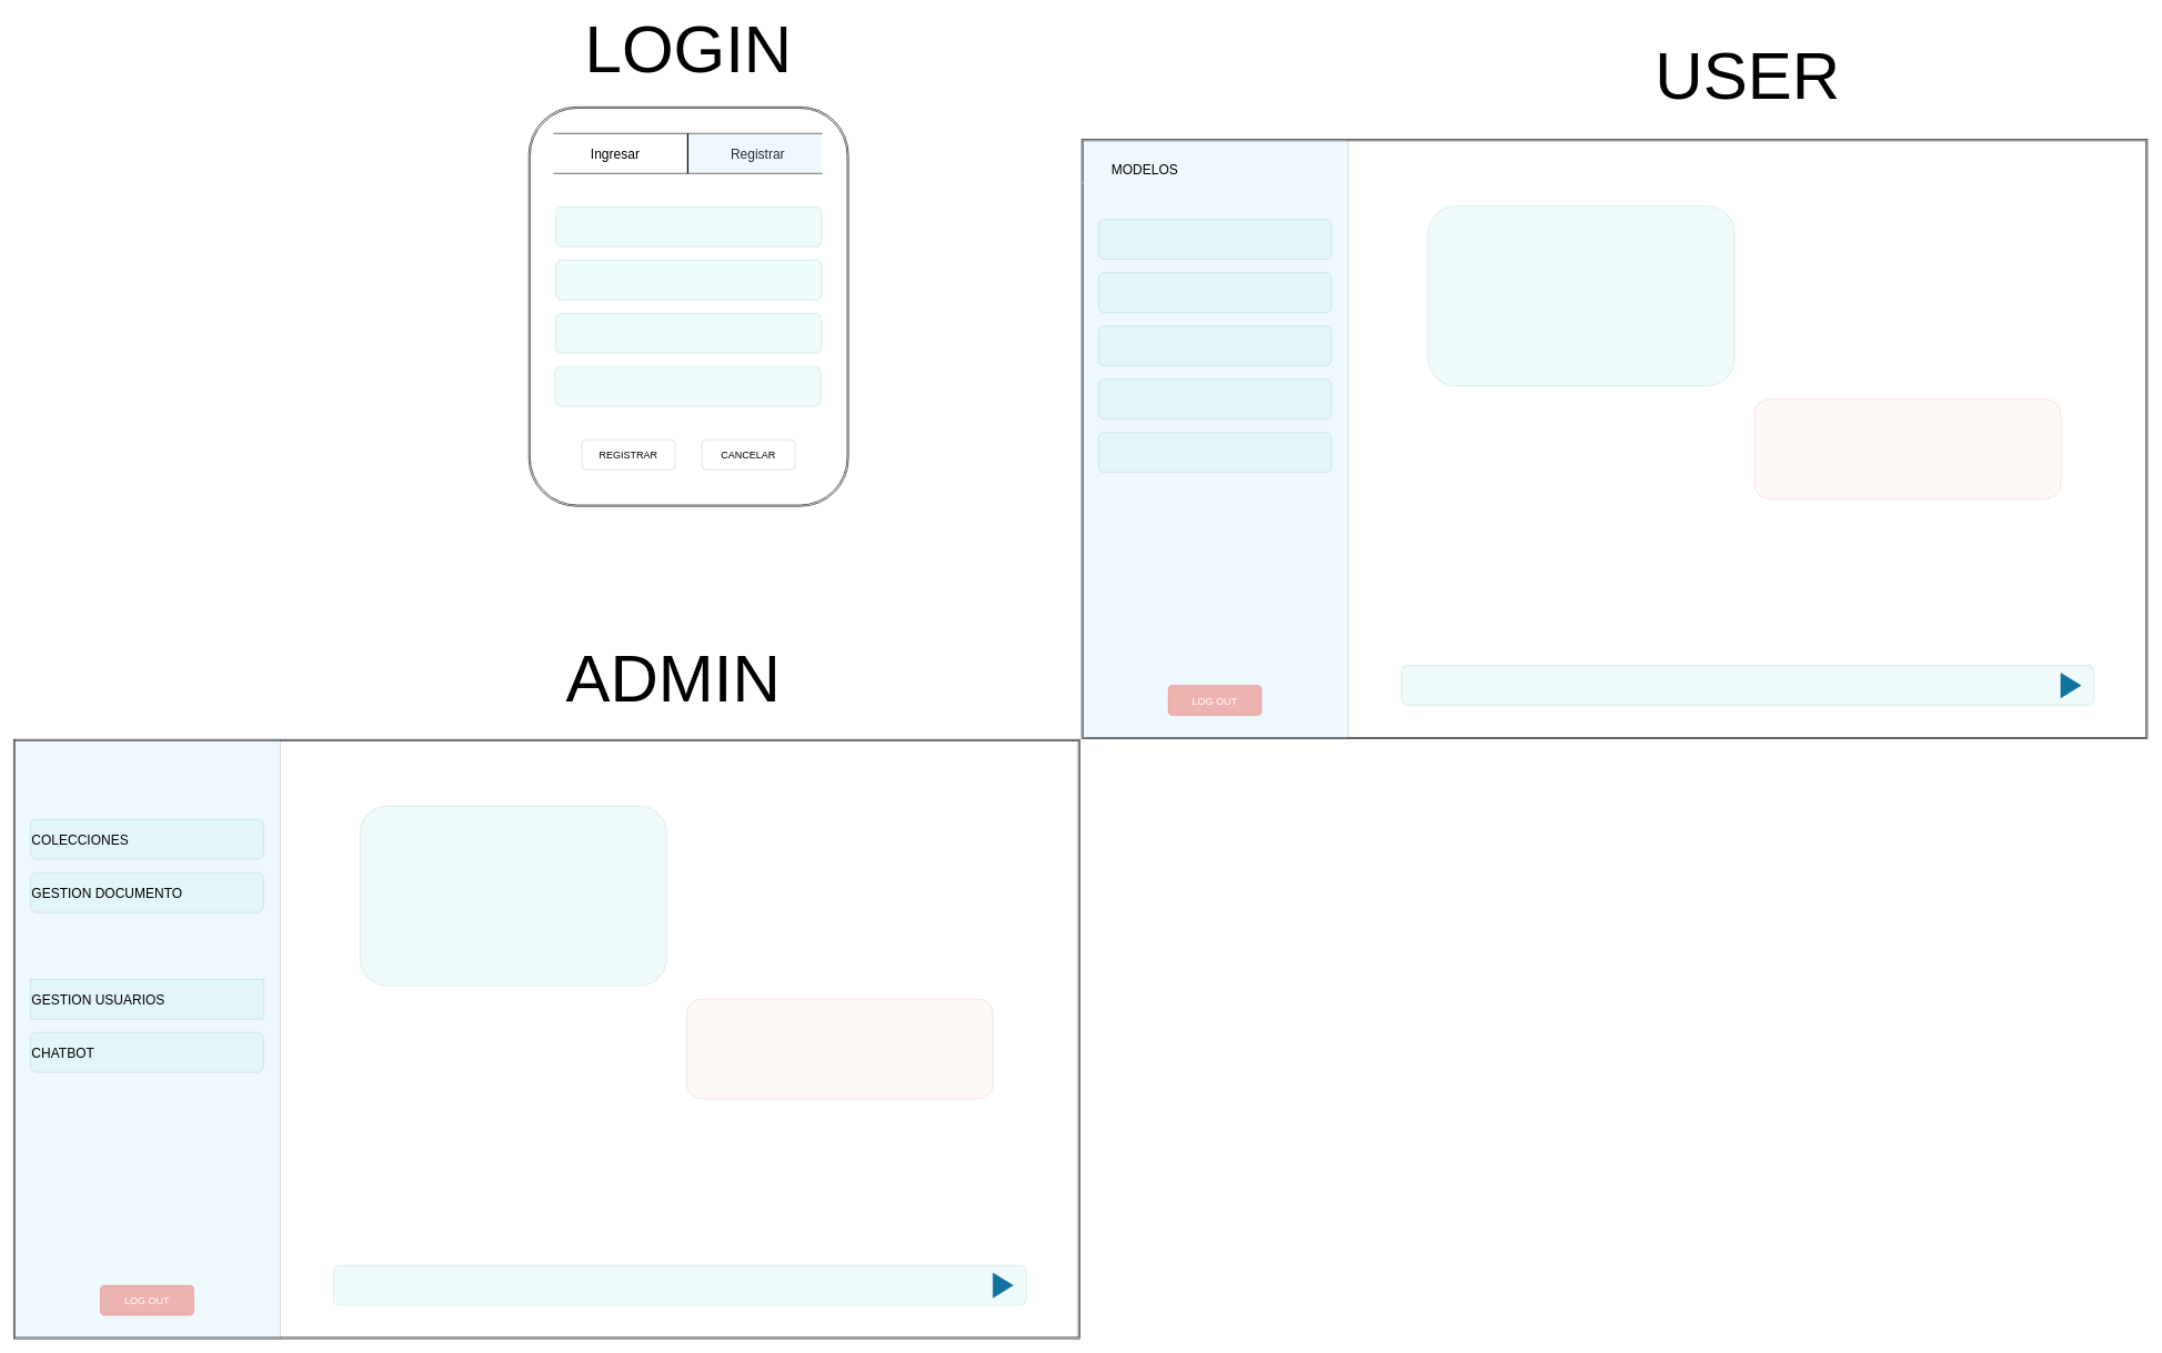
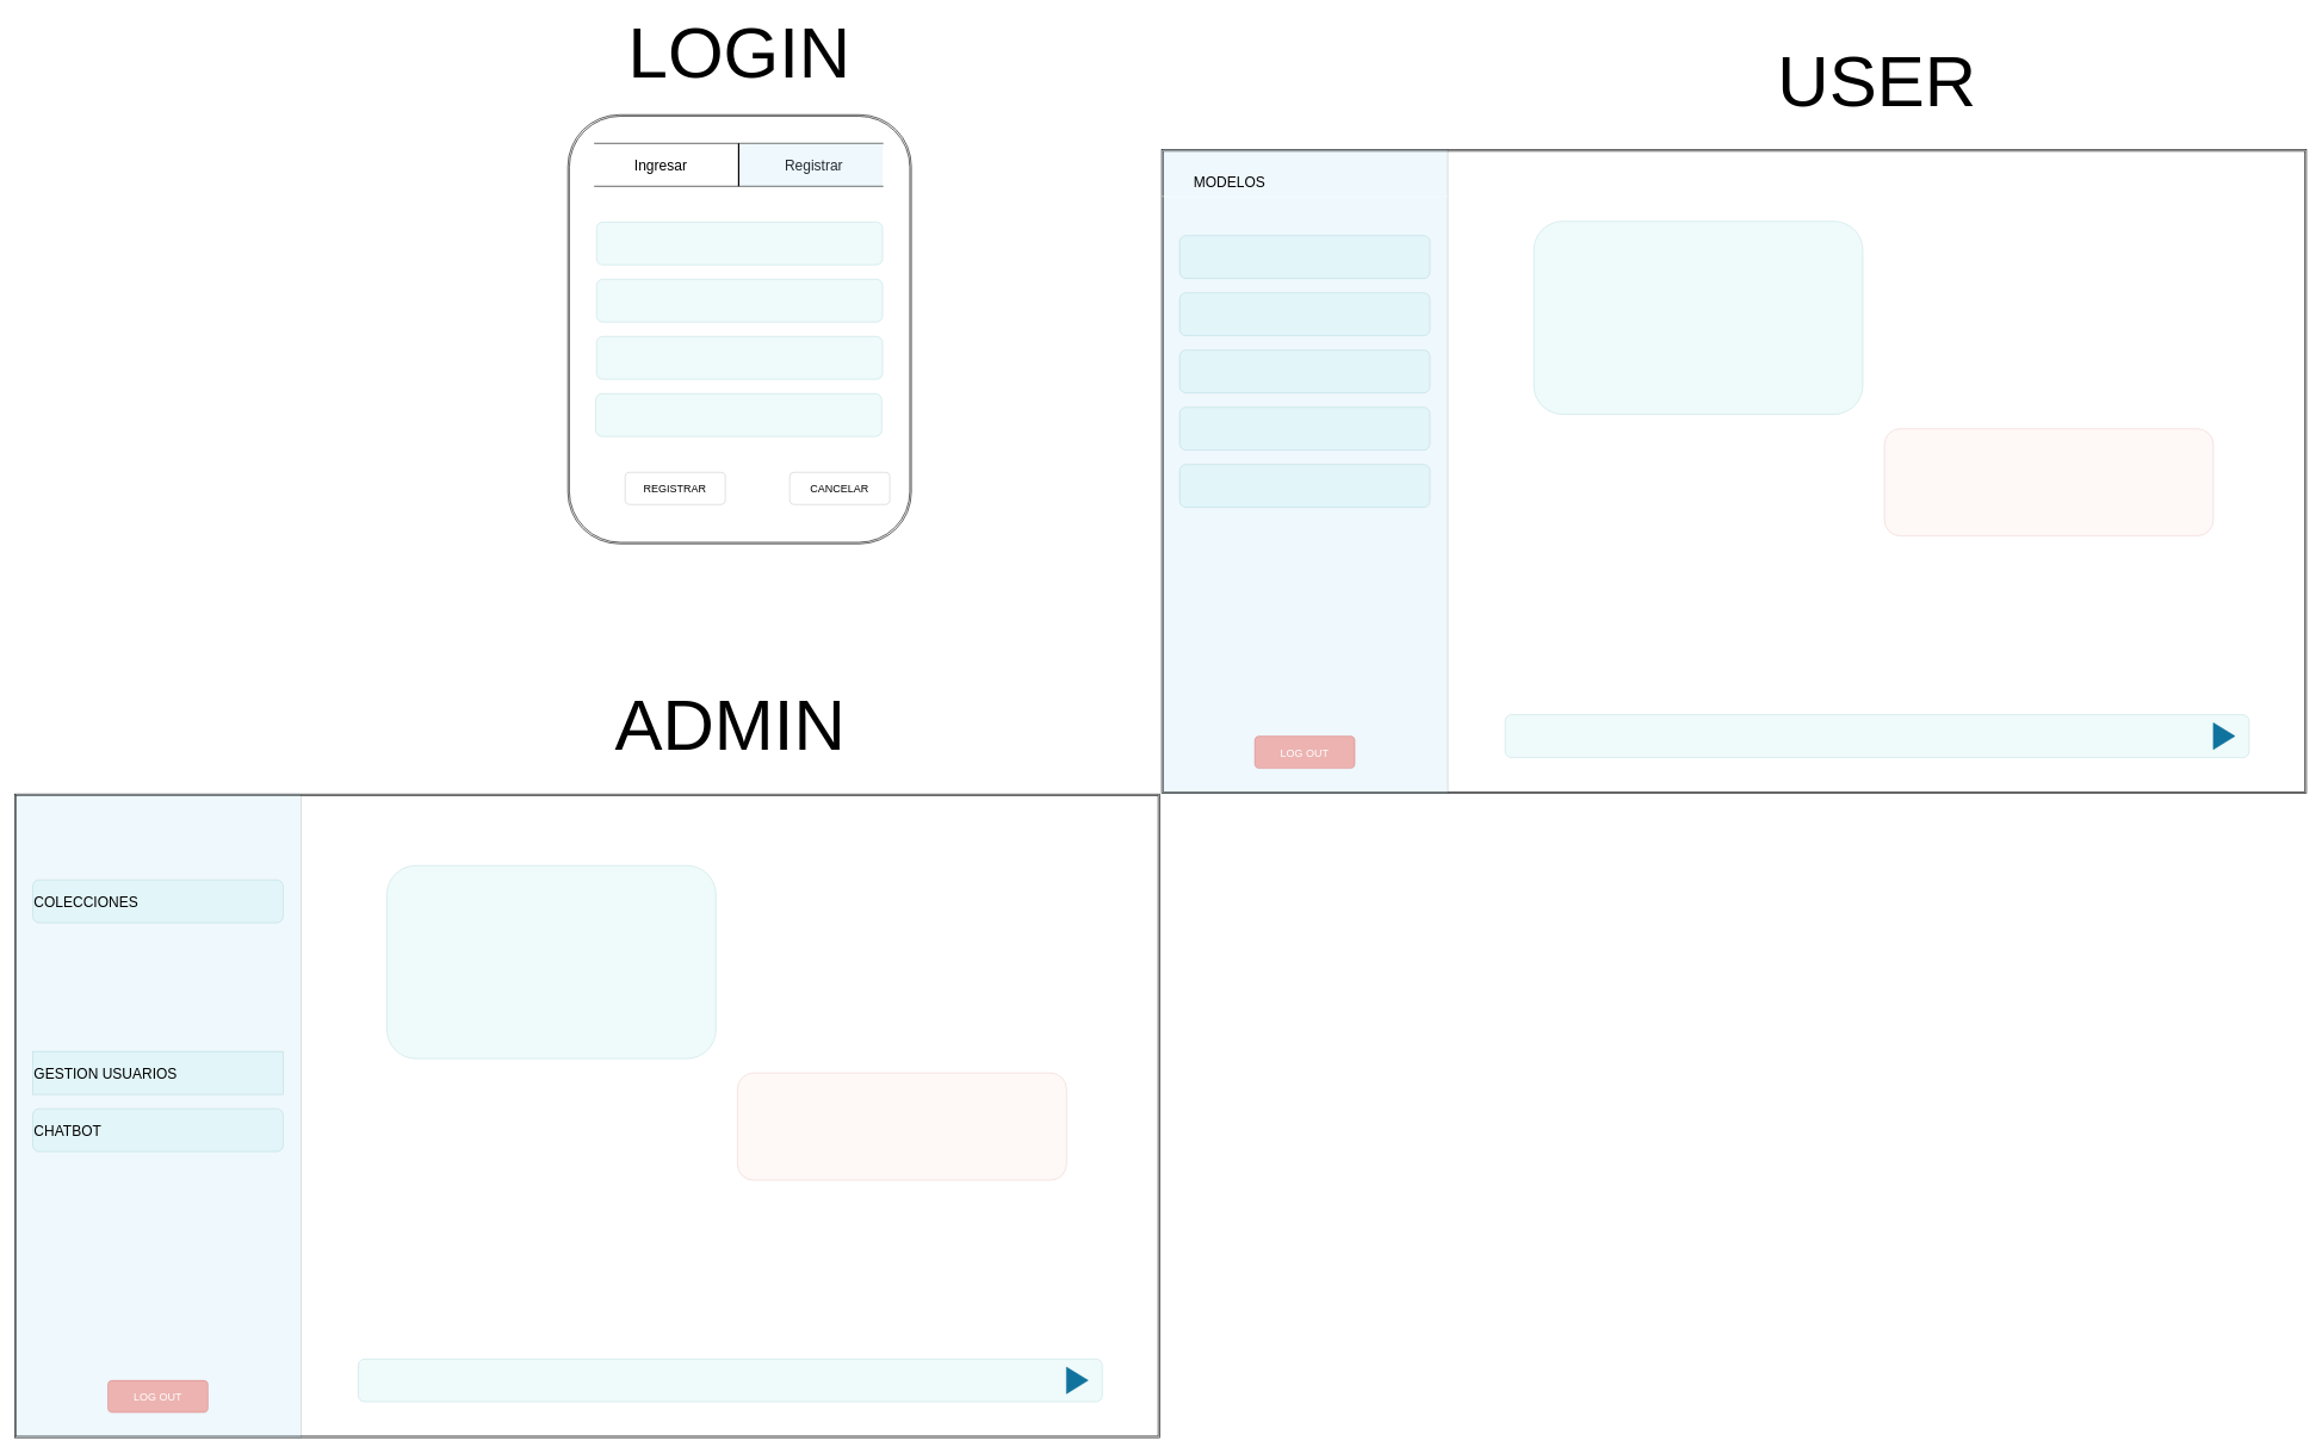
- <mxCell id="15" value="CANCELAR" style="rounded=1;whiteSpace=wrap;html=1;fontSize=15;opacity=20;" parent="2" vertex="1"><mxGeometry x="260" y="500" width="140" height="45" as="geometry" /></mxCell>
+ <mxCell id="15" value="CANCELAR" style="rounded=1;whiteSpace=wrap;html=1;fontSize=15;opacity=20;" parent="2" vertex="1"><mxGeometry x="310" y="500" width="140" height="45" as="geometry" /></mxCell>
- <mxCell id="46" value="&lt;font style=&quot;font-size: 100px;&quot;&gt;ADMIN&lt;/font&gt;" style="text;html=1;strokeColor=none;fillColor=none;align=center;verticalAlign=middle;whiteSpace=wrap;rounded=0;fontSize=41;" parent="33" vertex="1"><mxGeometry x="790" y="5" width="400" height="105" as="geometry" /></mxCell>
+ <mxCell id="46" value="&lt;font style=&quot;font-size: 100px;&quot;&gt;ADMIN&lt;/font&gt;" style="text;html=1;strokeColor=none;fillColor=none;align=center;verticalAlign=middle;whiteSpace=wrap;rounded=0;fontSize=41;" parent="33" vertex="1"><mxGeometry x="800" width="400" height="105" as="geometry" /></mxCell>
- <mxCell id="38" value="GESTION DOCUMENTO&lt;span style=&quot;white-space: pre;&quot;&gt;&#09;&lt;/span&gt;" style="rounded=1;whiteSpace=wrap;html=1;fontSize=20;fillColor=#b0e3e6;strokeColor=#0e8088;opacity=20;align=left;" parent="33" vertex="1"><mxGeometry x="25" y="350" width="350" height="60" as="geometry" /></mxCell>
